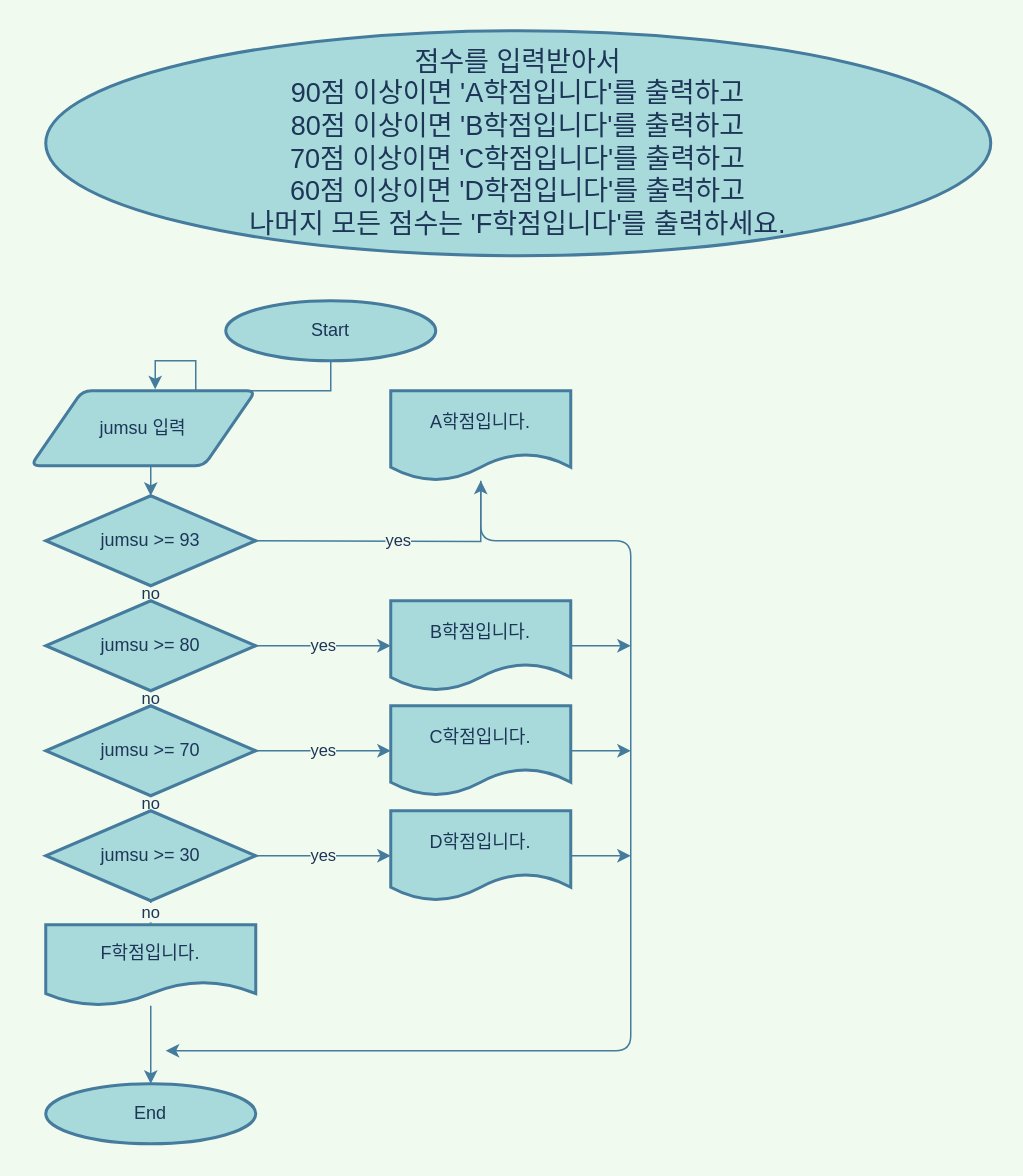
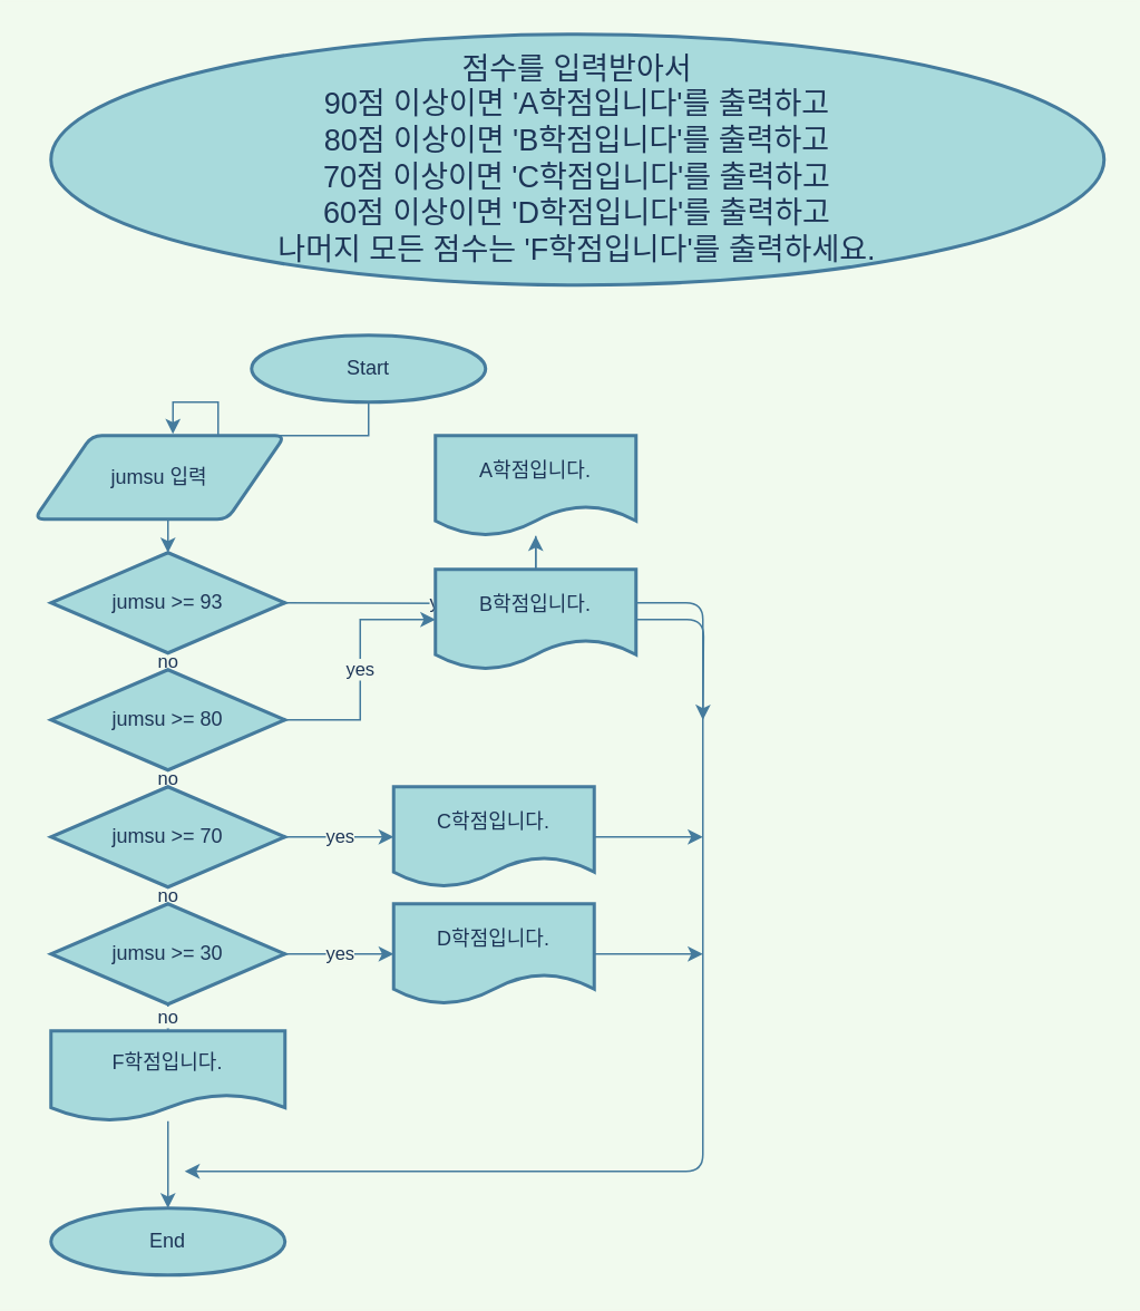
- <mxCell id="25" value="B학점입니다." style="shape=document;whiteSpace=wrap;html=1;boundedLbl=1;strokeWidth=2;fillColor=#A8DADC;strokeColor=#457B9D;fontColor=#1D3557;" vertex="1" parent="1"><mxGeometry x="260" y="400" width="120" height="60" as="geometry" /></mxCell>
+ <mxCell id="25" value="B학점입니다." style="shape=document;whiteSpace=wrap;html=1;boundedLbl=1;strokeWidth=2;fillColor=#A8DADC;strokeColor=#457B9D;fontColor=#1D3557;" vertex="1" parent="1"><mxGeometry x="260" y="340" width="120" height="60" as="geometry" /></mxCell>
- <mxCell id="27" value="C학점입니다." style="shape=document;whiteSpace=wrap;html=1;boundedLbl=1;strokeWidth=2;fillColor=#A8DADC;strokeColor=#457B9D;fontColor=#1D3557;" vertex="1" parent="1"><mxGeometry x="260" y="470" width="120" height="60" as="geometry" /></mxCell>
+ <mxCell id="27" value="C학점입니다." style="shape=document;whiteSpace=wrap;html=1;boundedLbl=1;strokeWidth=2;fillColor=#A8DADC;strokeColor=#457B9D;fontColor=#1D3557;" vertex="1" parent="1"><mxGeometry x="235" y="470" width="120" height="60" as="geometry" /></mxCell>
- <mxCell id="29" value="D학점입니다." style="shape=document;whiteSpace=wrap;html=1;boundedLbl=1;strokeWidth=2;fillColor=#A8DADC;strokeColor=#457B9D;fontColor=#1D3557;" vertex="1" parent="1"><mxGeometry x="260" y="540" width="120" height="60" as="geometry" /></mxCell>
+ <mxCell id="29" value="D학점입니다." style="shape=document;whiteSpace=wrap;html=1;boundedLbl=1;strokeWidth=2;fillColor=#A8DADC;strokeColor=#457B9D;fontColor=#1D3557;" vertex="1" parent="1"><mxGeometry x="235" y="540" width="120" height="60" as="geometry" /></mxCell>
